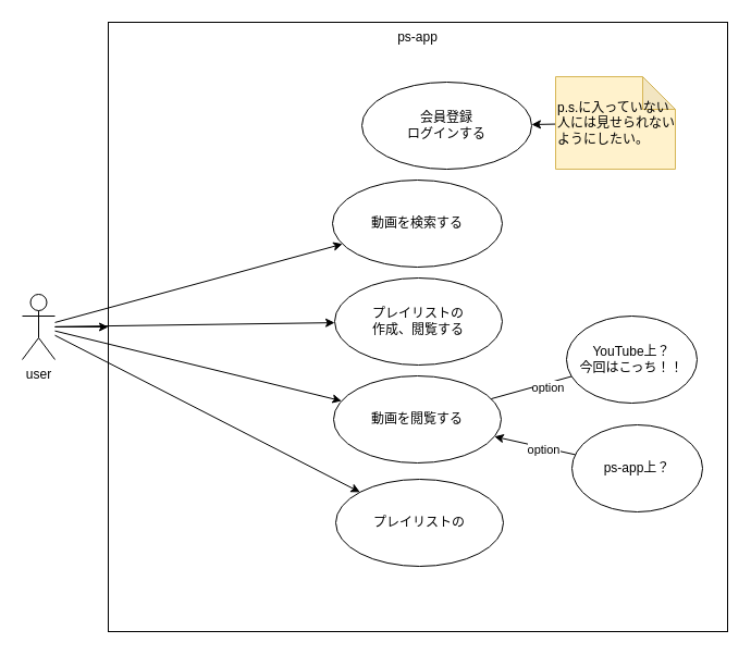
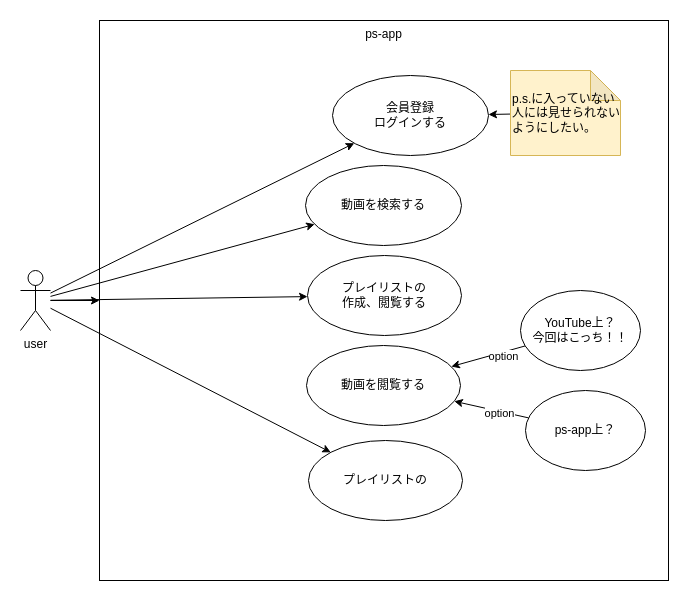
- <mxCell id="5" style="edgeStyle=none;html=1;" parent="1" source="8" target="12" edge="1"><mxGeometry relative="1" as="geometry" /></mxCell>
+ <mxCell id="5" style="edgeStyle=none;html=1;" parent="1" source="8" target="11" edge="1"><mxGeometry relative="1" as="geometry" /></mxCell>
- <mxCell id="13" style="edgeStyle=none;html=1;endArrow=none;" parent="1" source="15" target="12" edge="1"><mxGeometry relative="1" as="geometry" /></mxCell>
+ <mxCell id="13" style="edgeStyle=none;html=1;" parent="1" source="15" target="12" edge="1"><mxGeometry relative="1" as="geometry" /></mxCell>
